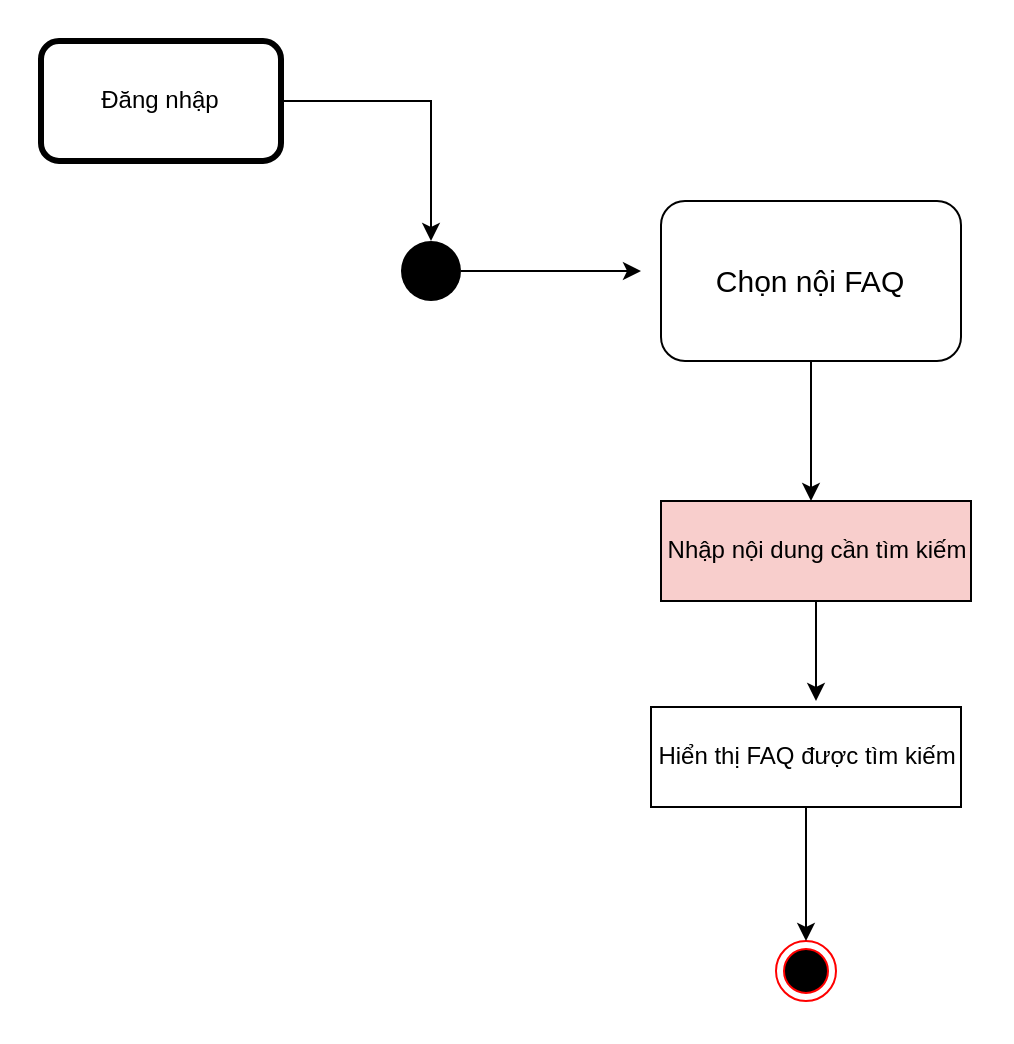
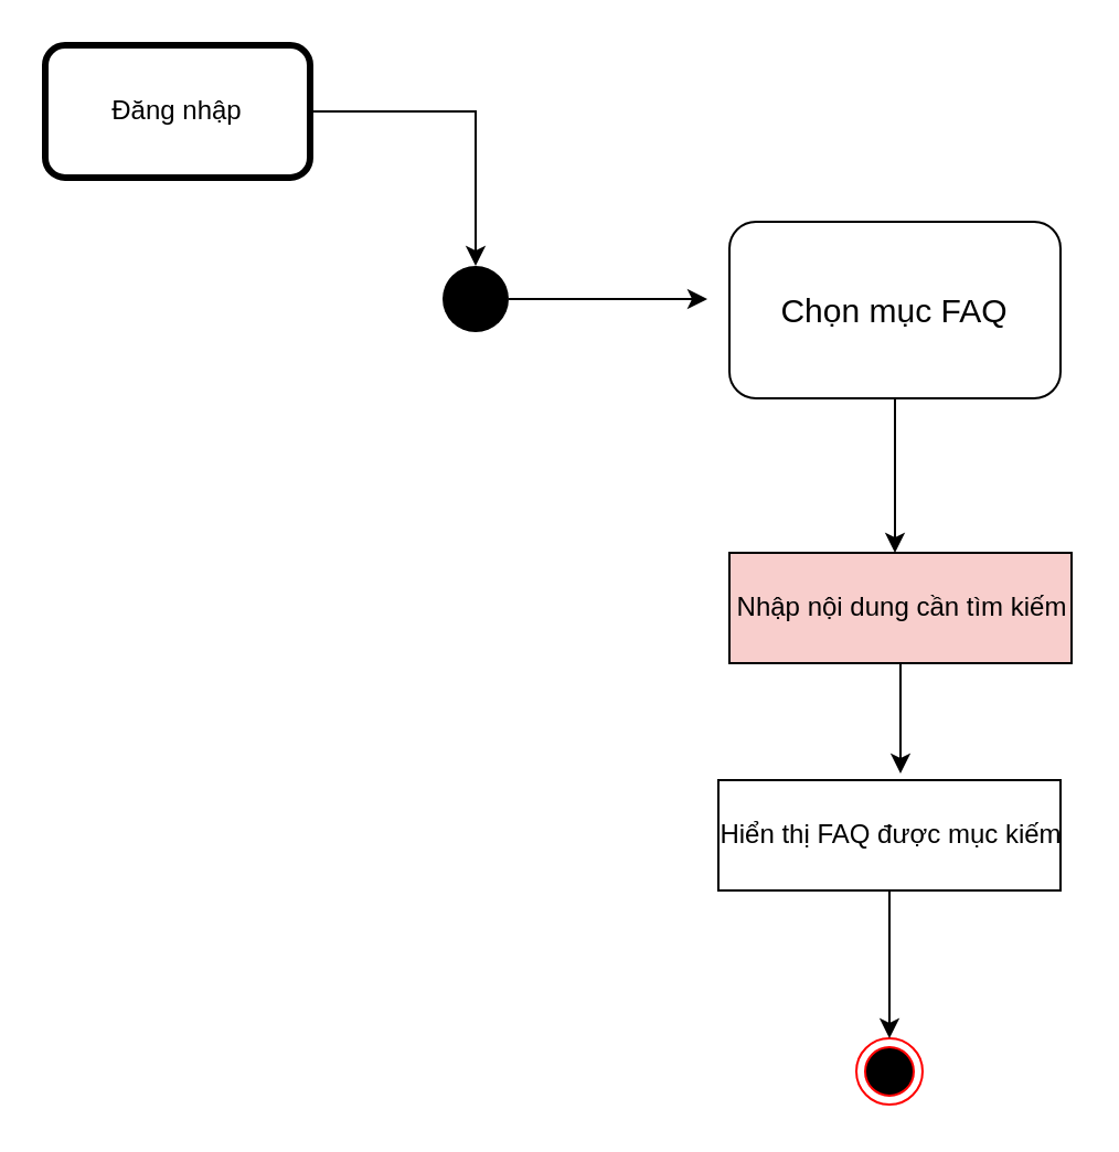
- <mxCell id="5" value="Chọn nội FAQ" style="shape=rect;html=1;rounded=1;whiteSpace=wrap;align=center;fontSize=15;" parent="1" vertex="1"><mxGeometry x="330" y="100" width="150" height="80" as="geometry" /></mxCell>
+ <mxCell id="5" value="Chọn mục FAQ" style="shape=rect;html=1;rounded=1;whiteSpace=wrap;align=center;fontSize=15;" parent="1" vertex="1"><mxGeometry x="330" y="100" width="150" height="80" as="geometry" /></mxCell>
- <mxCell id="12" value="Hiển thị FAQ được tìm kiếm" style="html=1;dashed=0;whitespace=wrap;" vertex="1" parent="1"><mxGeometry x="325" y="353" width="155" height="50" as="geometry" /></mxCell>
+ <mxCell id="12" value="Hiển thị FAQ được mục kiếm" style="html=1;dashed=0;whitespace=wrap;" vertex="1" parent="1"><mxGeometry x="325" y="353" width="155" height="50" as="geometry" /></mxCell>
